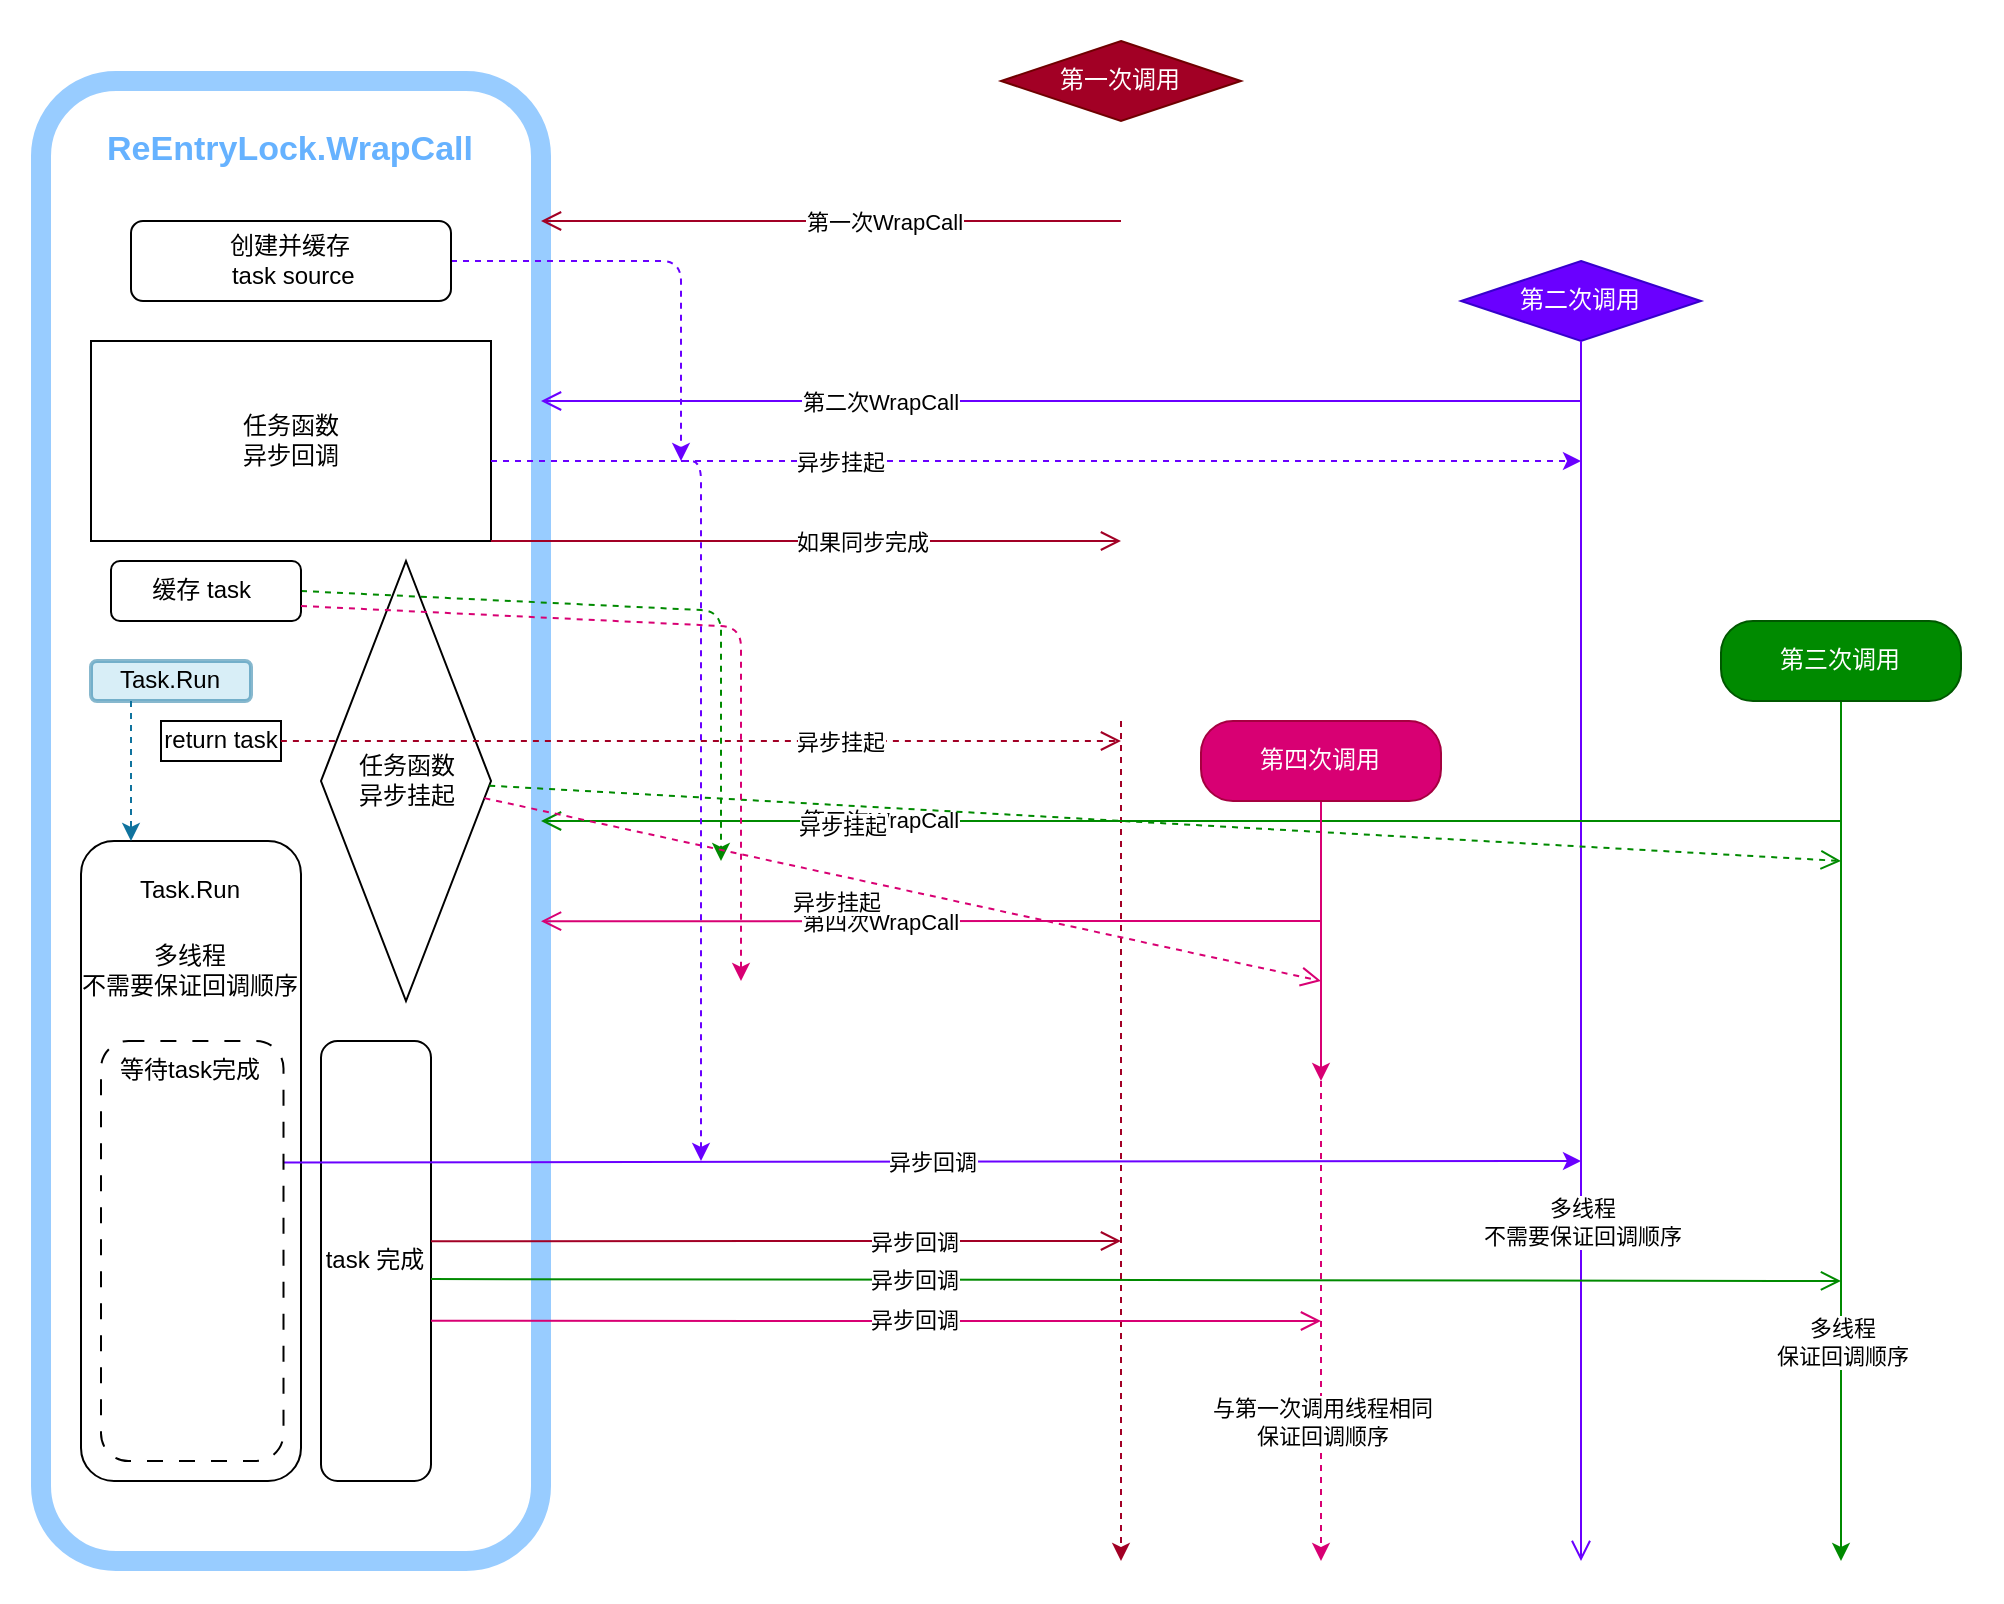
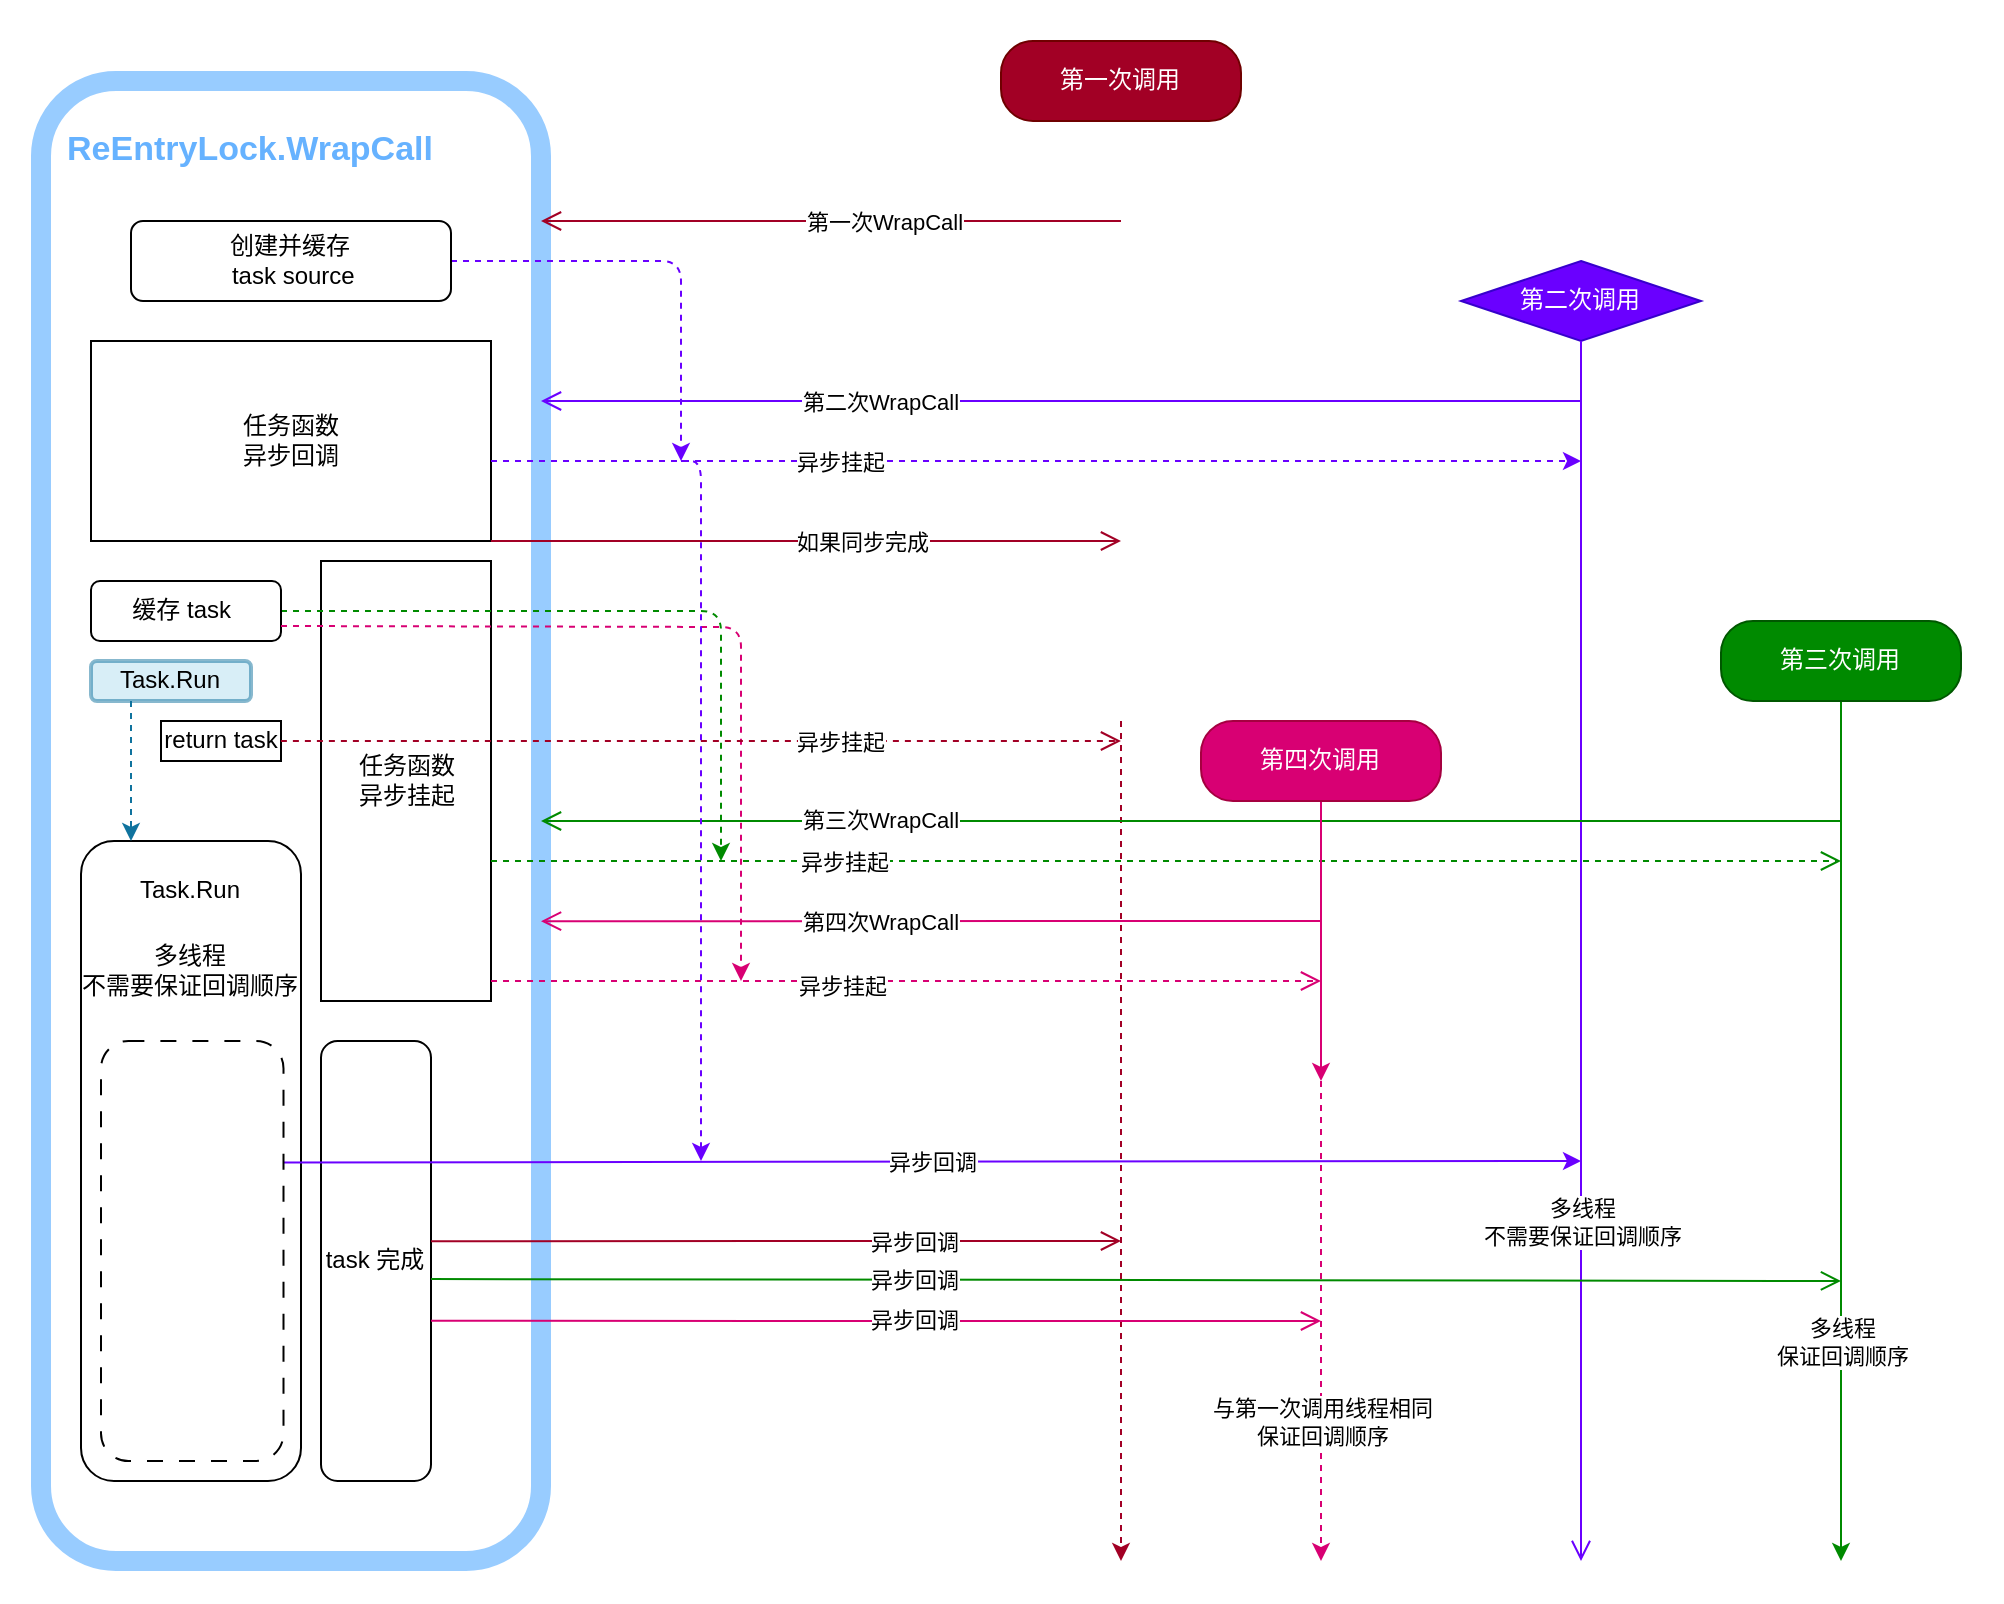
- <mxCell id="16" value="第一次调用" style="rhombus;whiteSpace=wrap;html=1;arcSize=40;fontColor=#ffffff;fillColor=#a20025;strokeColor=#6F0000;" parent="1" vertex="1"><mxGeometry x="500" y="20" width="120" height="40" as="geometry" /></mxCell>
+ <mxCell id="16" value="第一次调用" style="rounded=1;whiteSpace=wrap;html=1;arcSize=40;fontColor=#ffffff;fillColor=#a20025;strokeColor=#6F0000;" parent="1" vertex="1"><mxGeometry x="500" y="20" width="120" height="40" as="geometry" /></mxCell>
- <mxCell id="58" value="ReEntryLock.WrapCall" style="text;html=1;strokeColor=none;fillColor=none;align=center;verticalAlign=middle;whiteSpace=wrap;rounded=0;dashed=1;dashPattern=8 8;strokeWidth=10;fontFamily=Helvetica;fontSize=17;fontColor=#66B2FF;opacity=50;fontStyle=1" vertex="1" parent="1"><mxGeometry x="55" y="50" width="180" height="50" as="geometry" /></mxCell>
+ <mxCell id="58" value="ReEntryLock.WrapCall" style="text;html=1;strokeColor=none;fillColor=none;align=center;verticalAlign=middle;whiteSpace=wrap;rounded=0;dashed=1;dashPattern=8 8;strokeWidth=10;fontFamily=Helvetica;fontSize=17;fontColor=#66B2FF;opacity=50;fontStyle=1" vertex="1" parent="1"><mxGeometry x="35" y="50" width="180" height="50" as="geometry" /></mxCell>
- <mxCell id="13" value="缓存 task&amp;nbsp;" style="rounded=1;whiteSpace=wrap;html=1;" parent="1" vertex="1"><mxGeometry x="55" y="280" width="95" height="30" as="geometry" /></mxCell>
+ <mxCell id="13" value="缓存 task&amp;nbsp;" style="rounded=1;whiteSpace=wrap;html=1;" parent="1" vertex="1"><mxGeometry x="45" y="290" width="95" height="30" as="geometry" /></mxCell>
- <mxCell id="7" value="任务函数&lt;br&gt;异步挂起" style="rhombus;html=1;points=[];" parent="1" vertex="1"><mxGeometry x="160" y="280" width="85" height="220" as="geometry" /></mxCell>
+ <mxCell id="7" value="任务函数&lt;br&gt;异步挂起" style="html=1;points=[];perimeter=orthogonalPerimeter;" parent="1" vertex="1"><mxGeometry x="160" y="280" width="85" height="220" as="geometry" /></mxCell>
- <mxCell id="51" value="等待task完成" style="text;html=1;strokeColor=none;fillColor=none;align=center;verticalAlign=middle;whiteSpace=wrap;rounded=0;dashed=1;dashPattern=8 8;strokeWidth=10;opacity=50;" vertex="1" parent="1"><mxGeometry x="50" y="520" width="90" height="30" as="geometry" /></mxCell>
